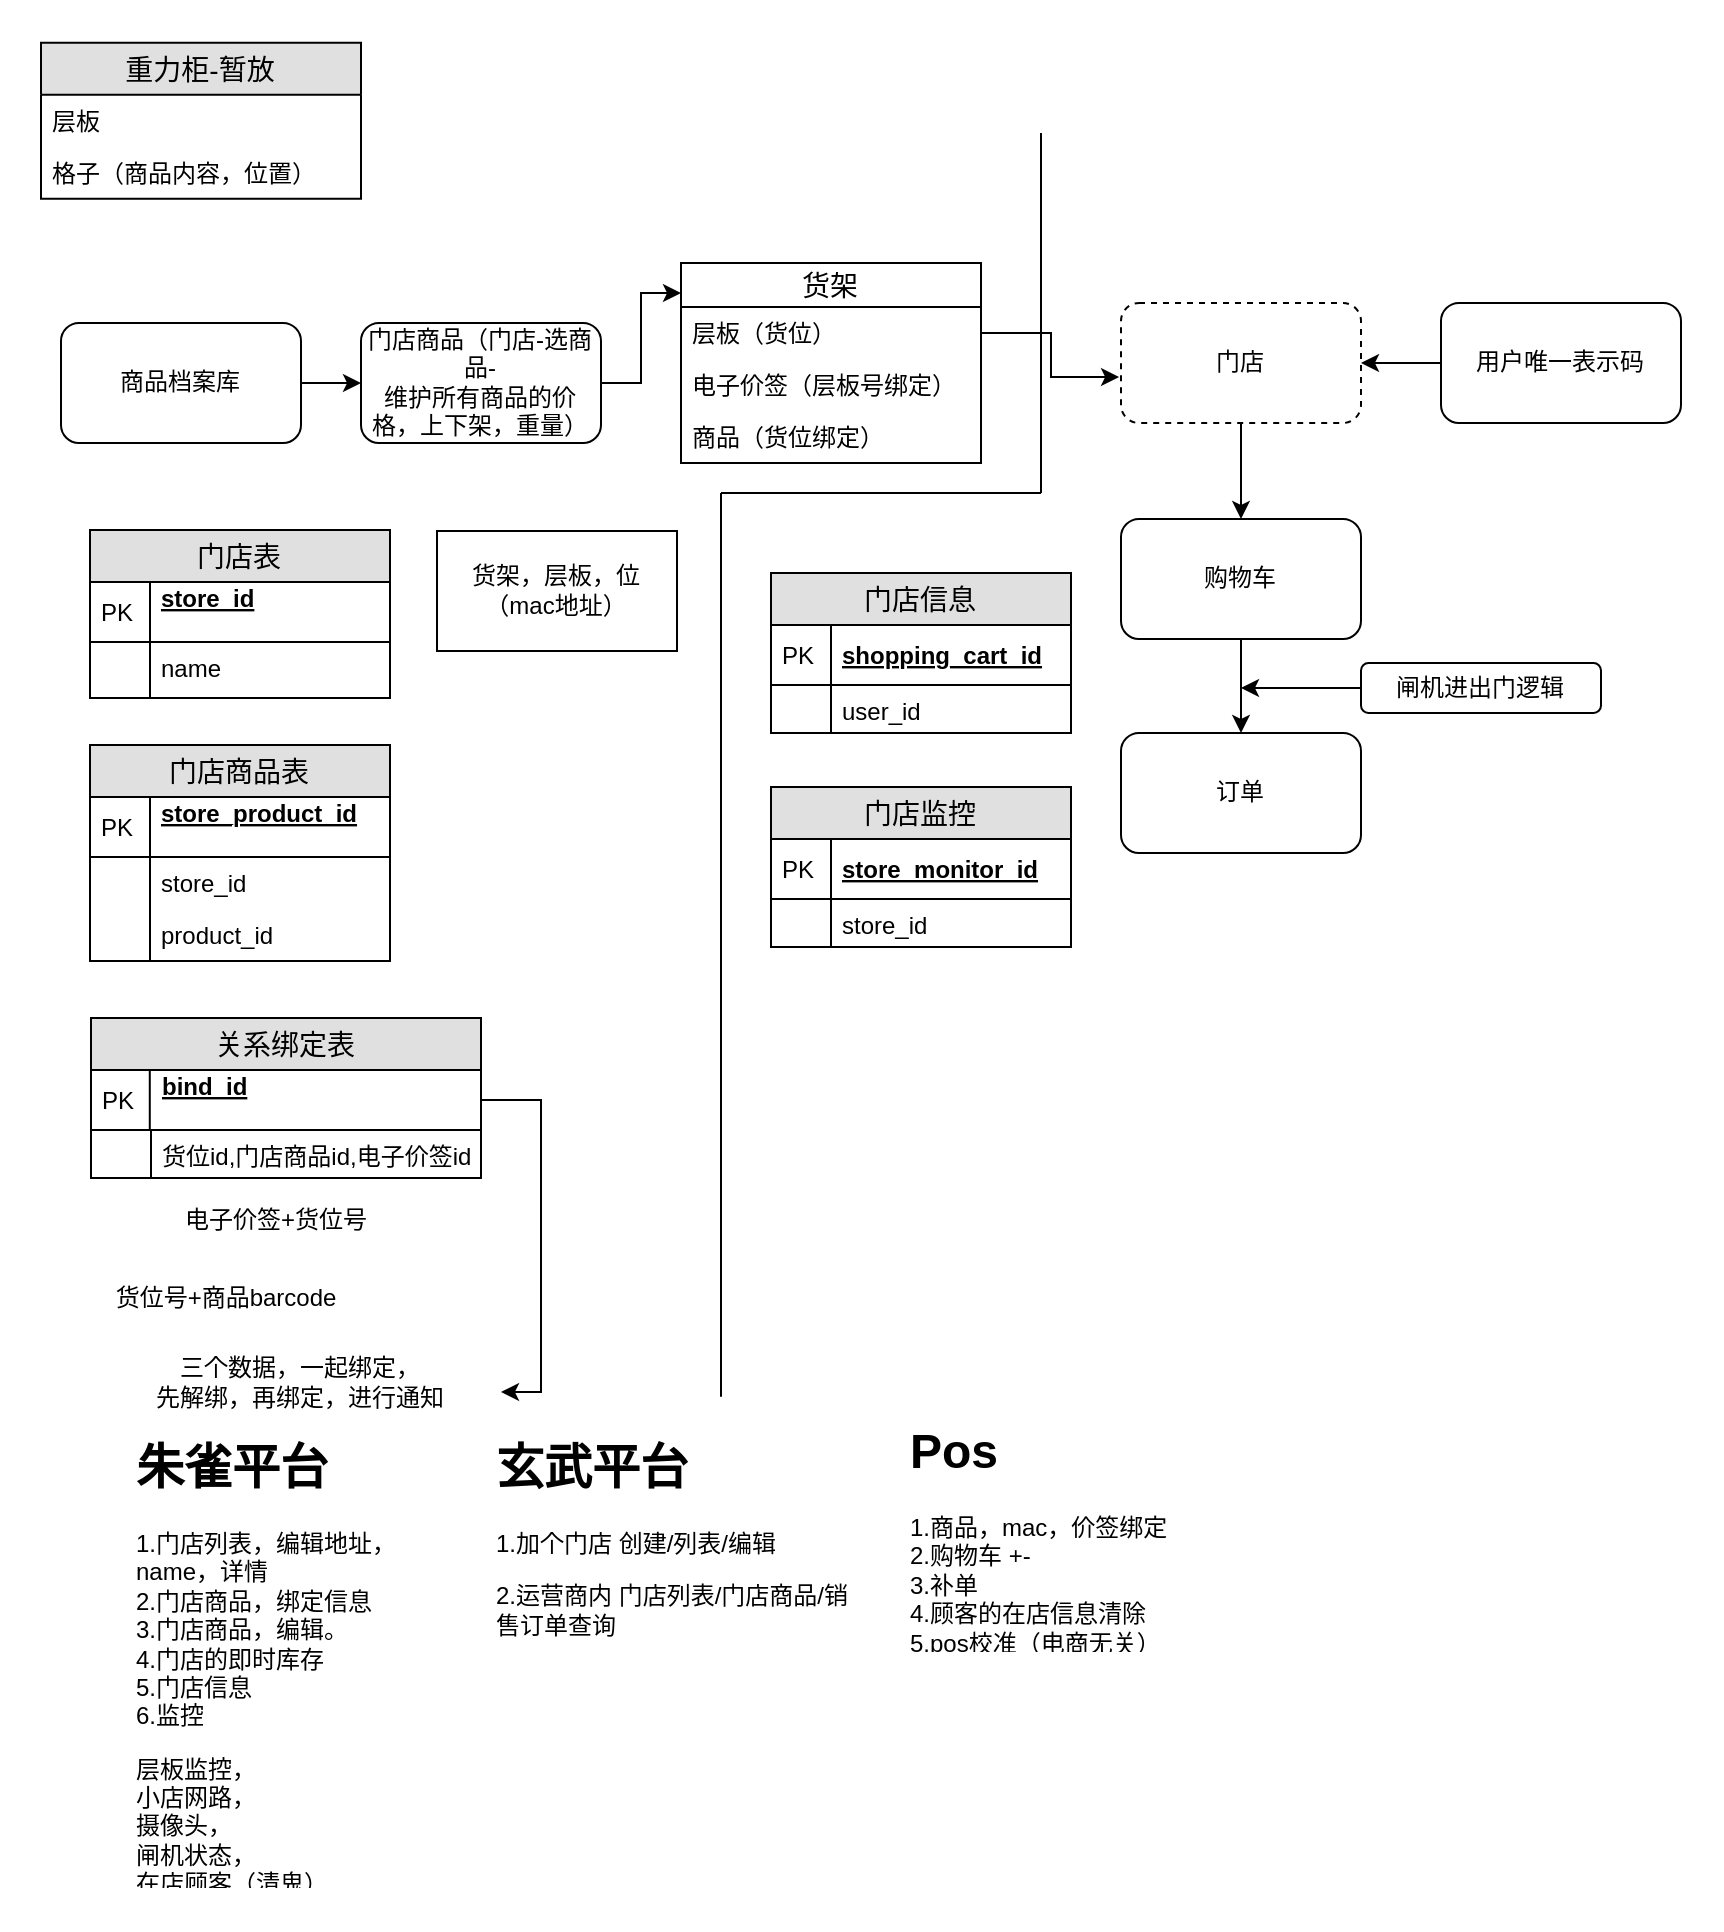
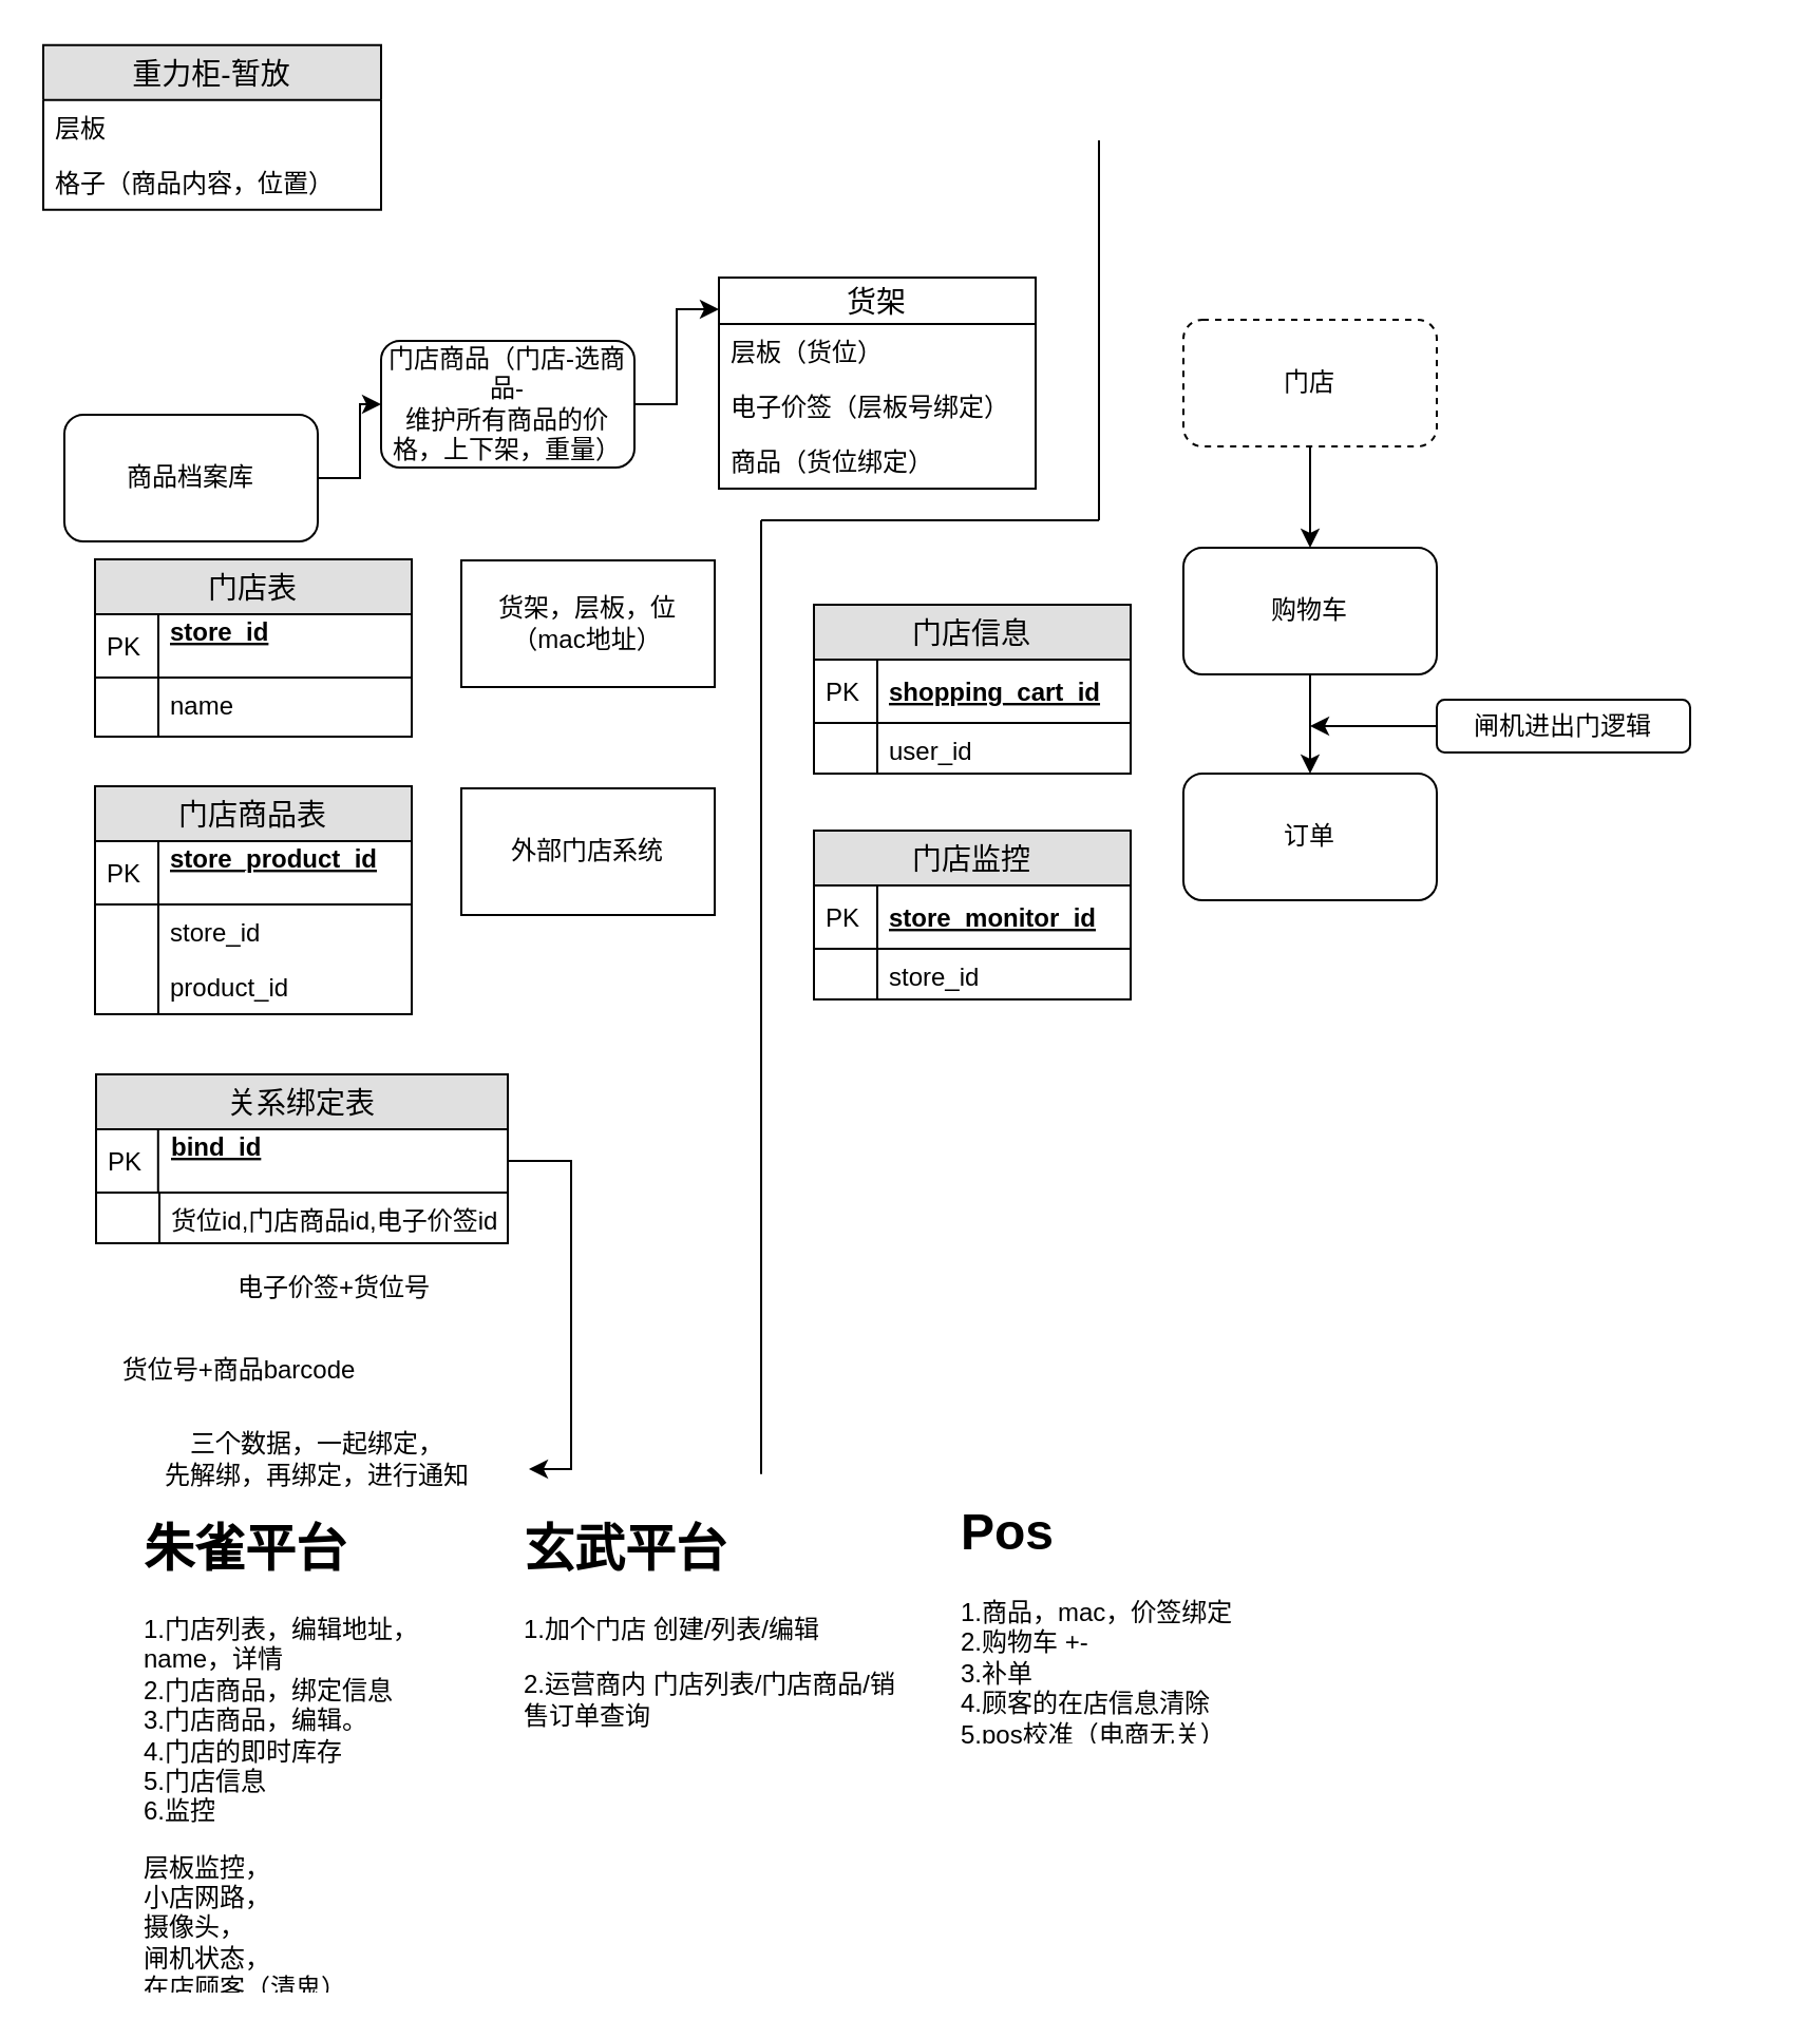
- <mxCell id="44" style="edgeStyle=orthogonalEdgeStyle;rounded=0;orthogonalLoop=1;jettySize=auto;html=1;exitX=1;exitY=0.5;exitDx=0;exitDy=0;entryX=-0.008;entryY=0.617;entryDx=0;entryDy=0;entryPerimeter=0;" parent="1" source="8" target="3" edge="1"><mxGeometry relative="1" as="geometry" /></mxCell>
- <mxCell id="15" style="edgeStyle=orthogonalEdgeStyle;rounded=0;orthogonalLoop=1;jettySize=auto;html=1;exitX=0;exitY=0.5;exitDx=0;exitDy=0;entryX=1;entryY=0.5;entryDx=0;entryDy=0;" parent="1" source="16" target="3" edge="1"><mxGeometry relative="1" as="geometry" /></mxCell>
- <mxCell id="16" value="用户唯一表示码" style="rounded=1;whiteSpace=wrap;html=1;" parent="1" vertex="1"><mxGeometry x="720" y="151" width="120" height="60" as="geometry" /></mxCell>
- <mxCell id="12" value="商品档案库" style="rounded=1;whiteSpace=wrap;html=1;" parent="1" vertex="1"><mxGeometry x="30" y="161" width="120" height="60" as="geometry" /></mxCell>
+ <mxCell id="12" value="商品档案库" style="rounded=1;whiteSpace=wrap;html=1;" parent="1" vertex="1"><mxGeometry x="30" y="196" width="120" height="60" as="geometry" /></mxCell>
+ <mxCell id="45" value="外部门店系统" style="rounded=0;whiteSpace=wrap;html=1;" parent="1" vertex="1"><mxGeometry x="218" y="373" width="120" height="60" as="geometry" /></mxCell>
- <mxCell id="47" value="电子价签+货位号" style="text;html=1;strokeColor=none;fillColor=none;align=center;verticalAlign=middle;whiteSpace=wrap;rounded=0;" parent="1" vertex="1"><mxGeometry x="52.5" y="602.5" width="170" height="14" as="geometry" /></mxCell>
+ <mxCell id="47" value="电子价签+货位号" style="text;html=1;strokeColor=none;fillColor=none;align=center;verticalAlign=middle;whiteSpace=wrap;rounded=0;" parent="1" vertex="1"><mxGeometry x="72.5" y="602.5" width="170" height="14" as="geometry" /></mxCell>
